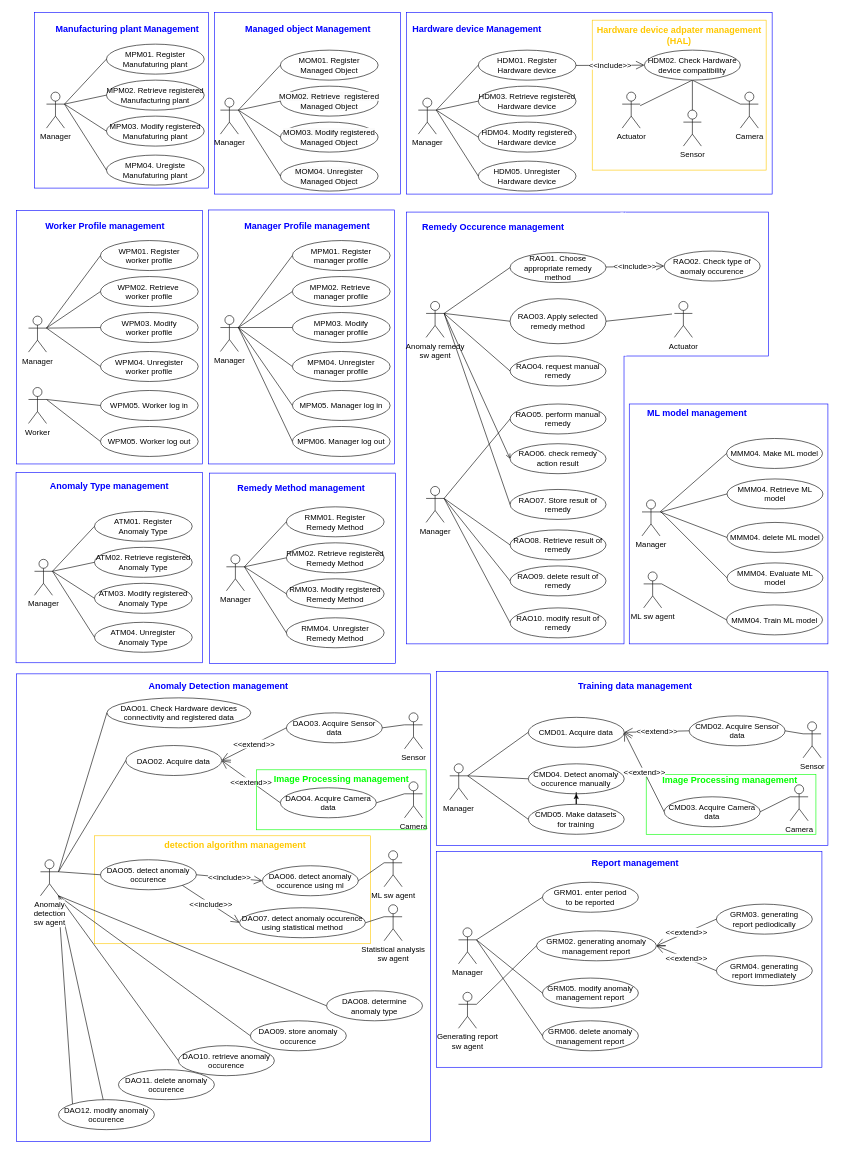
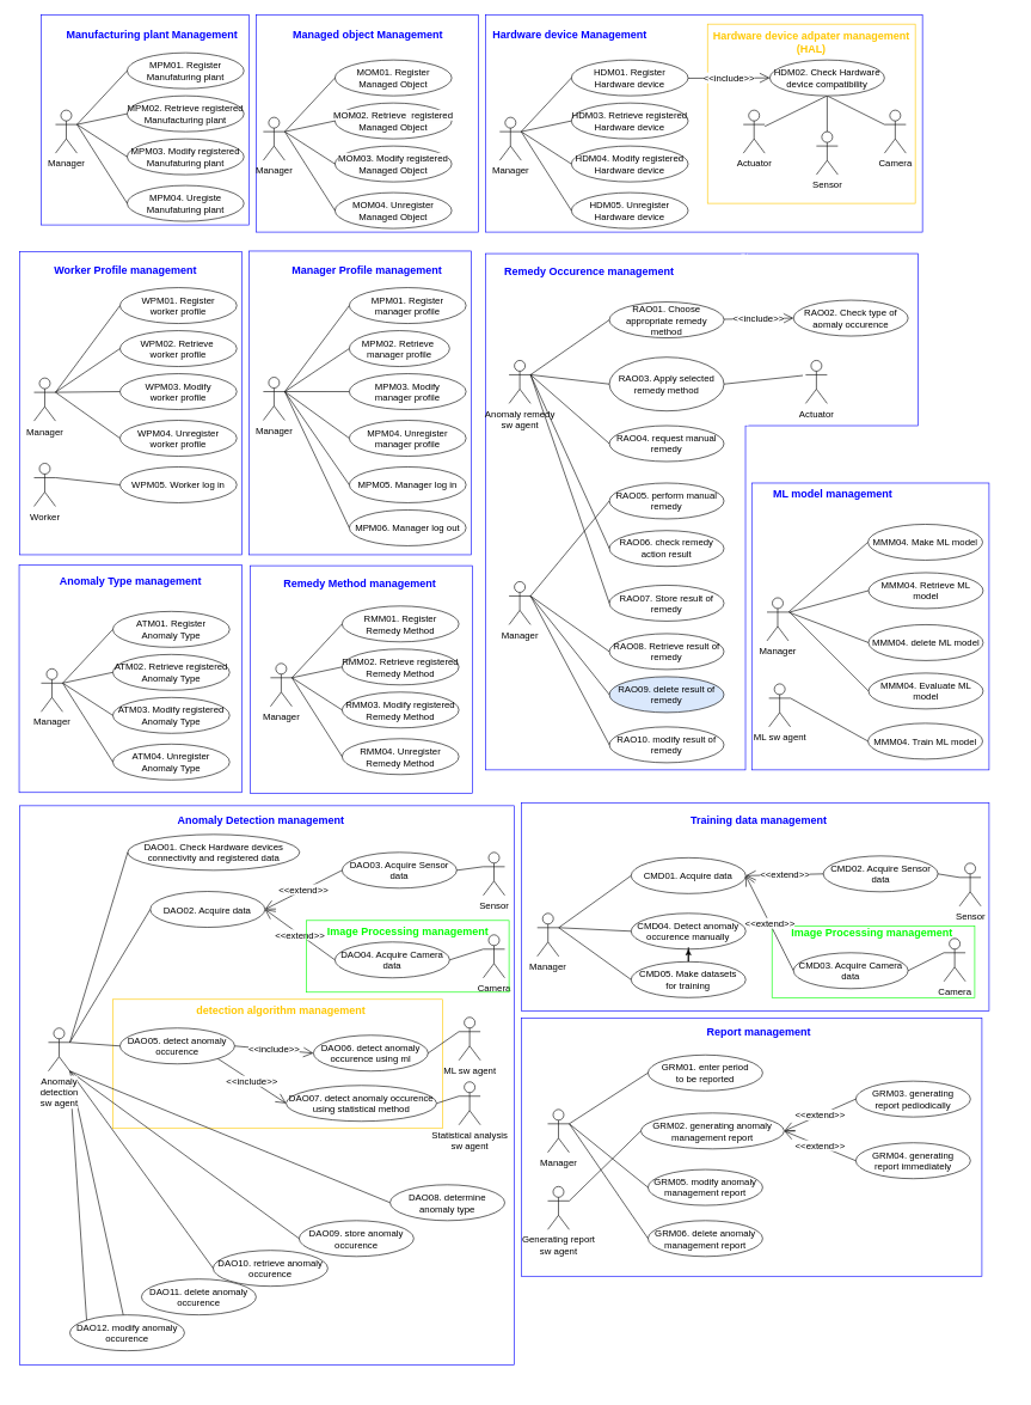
- <mxCell id="32" value="MPM02.&amp;nbsp;Retrieve&amp;nbsp;&lt;br style=&quot;border-color: var(--border-color); font-size: 13px;&quot;&gt;manager profile" style="ellipse;whiteSpace=wrap;html=1;fontSize=13;" vertex="1" parent="29"><mxGeometry x="120" y="100" width="163" height="50" as="geometry" /></mxCell>
+ <mxCell id="32" value="MPM02.&amp;nbsp;Retrieve&amp;nbsp;&lt;br style=&quot;border-color: var(--border-color); font-size: 13px;&quot;&gt;manager profile" style="ellipse;whiteSpace=wrap;html=1;fontSize=13;" vertex="1" parent="29"><mxGeometry x="120" y="100" width="140" height="50" as="geometry" /></mxCell>
- <mxCell id="26" value="" style="endArrow=none;html=1;rounded=0;entryX=0;entryY=0.5;entryDx=0;entryDy=0;exitX=1;exitY=0.333;exitDx=0;exitDy=0;exitPerimeter=0;fontSize=13;" edge="1" parent="12" source="27" target="24"><mxGeometry width="50" height="50" relative="1" as="geometry"><mxPoint x="40" y="190" as="sourcePoint" /><mxPoint x="370" y="360" as="targetPoint" /></mxGeometry></mxCell>
- <mxCell id="24" value="WPM05. Worker log out" style="ellipse;whiteSpace=wrap;html=1;fontSize=13;" vertex="1" parent="12"><mxGeometry x="120" y="350" width="163" height="50" as="geometry" /></mxCell>
- <mxCell id="185" value="" style="endArrow=open;html=1;rounded=0;entryX=0;entryY=0.5;entryDx=0;entryDy=0;exitX=1;exitY=0.333;exitDx=0;exitDy=0;exitPerimeter=0;fontSize=13;" edge="1" parent="1" source="171" target="184"><mxGeometry width="50" height="50" relative="1" as="geometry"><mxPoint x="680" y="518" as="sourcePoint" /><mxPoint x="860" y="851" as="targetPoint" /></mxGeometry></mxCell>
+ <mxCell id="185" value="" style="endArrow=none;html=1;rounded=0;entryX=0;entryY=0.5;entryDx=0;entryDy=0;exitX=1;exitY=0.333;exitDx=0;exitDy=0;exitPerimeter=0;fontSize=13;" edge="1" parent="1" source="171" target="184"><mxGeometry width="50" height="50" relative="1" as="geometry"><mxPoint x="680" y="518" as="sourcePoint" /><mxPoint x="860" y="851" as="targetPoint" /></mxGeometry></mxCell>
- <mxCell id="188" value="RAO09. delete result of remedy" style="ellipse;whiteSpace=wrap;html=1;fontSize=13;" vertex="1" parent="1"><mxGeometry x="850" y="943" width="160" height="50" as="geometry" /></mxCell>
+ <mxCell id="188" value="RAO09. delete result of remedy" style="ellipse;whiteSpace=wrap;html=1;fontSize=13;fillColor=#dae8fc;" vertex="1" parent="1"><mxGeometry x="850" y="943" width="160" height="50" as="geometry" /></mxCell>
